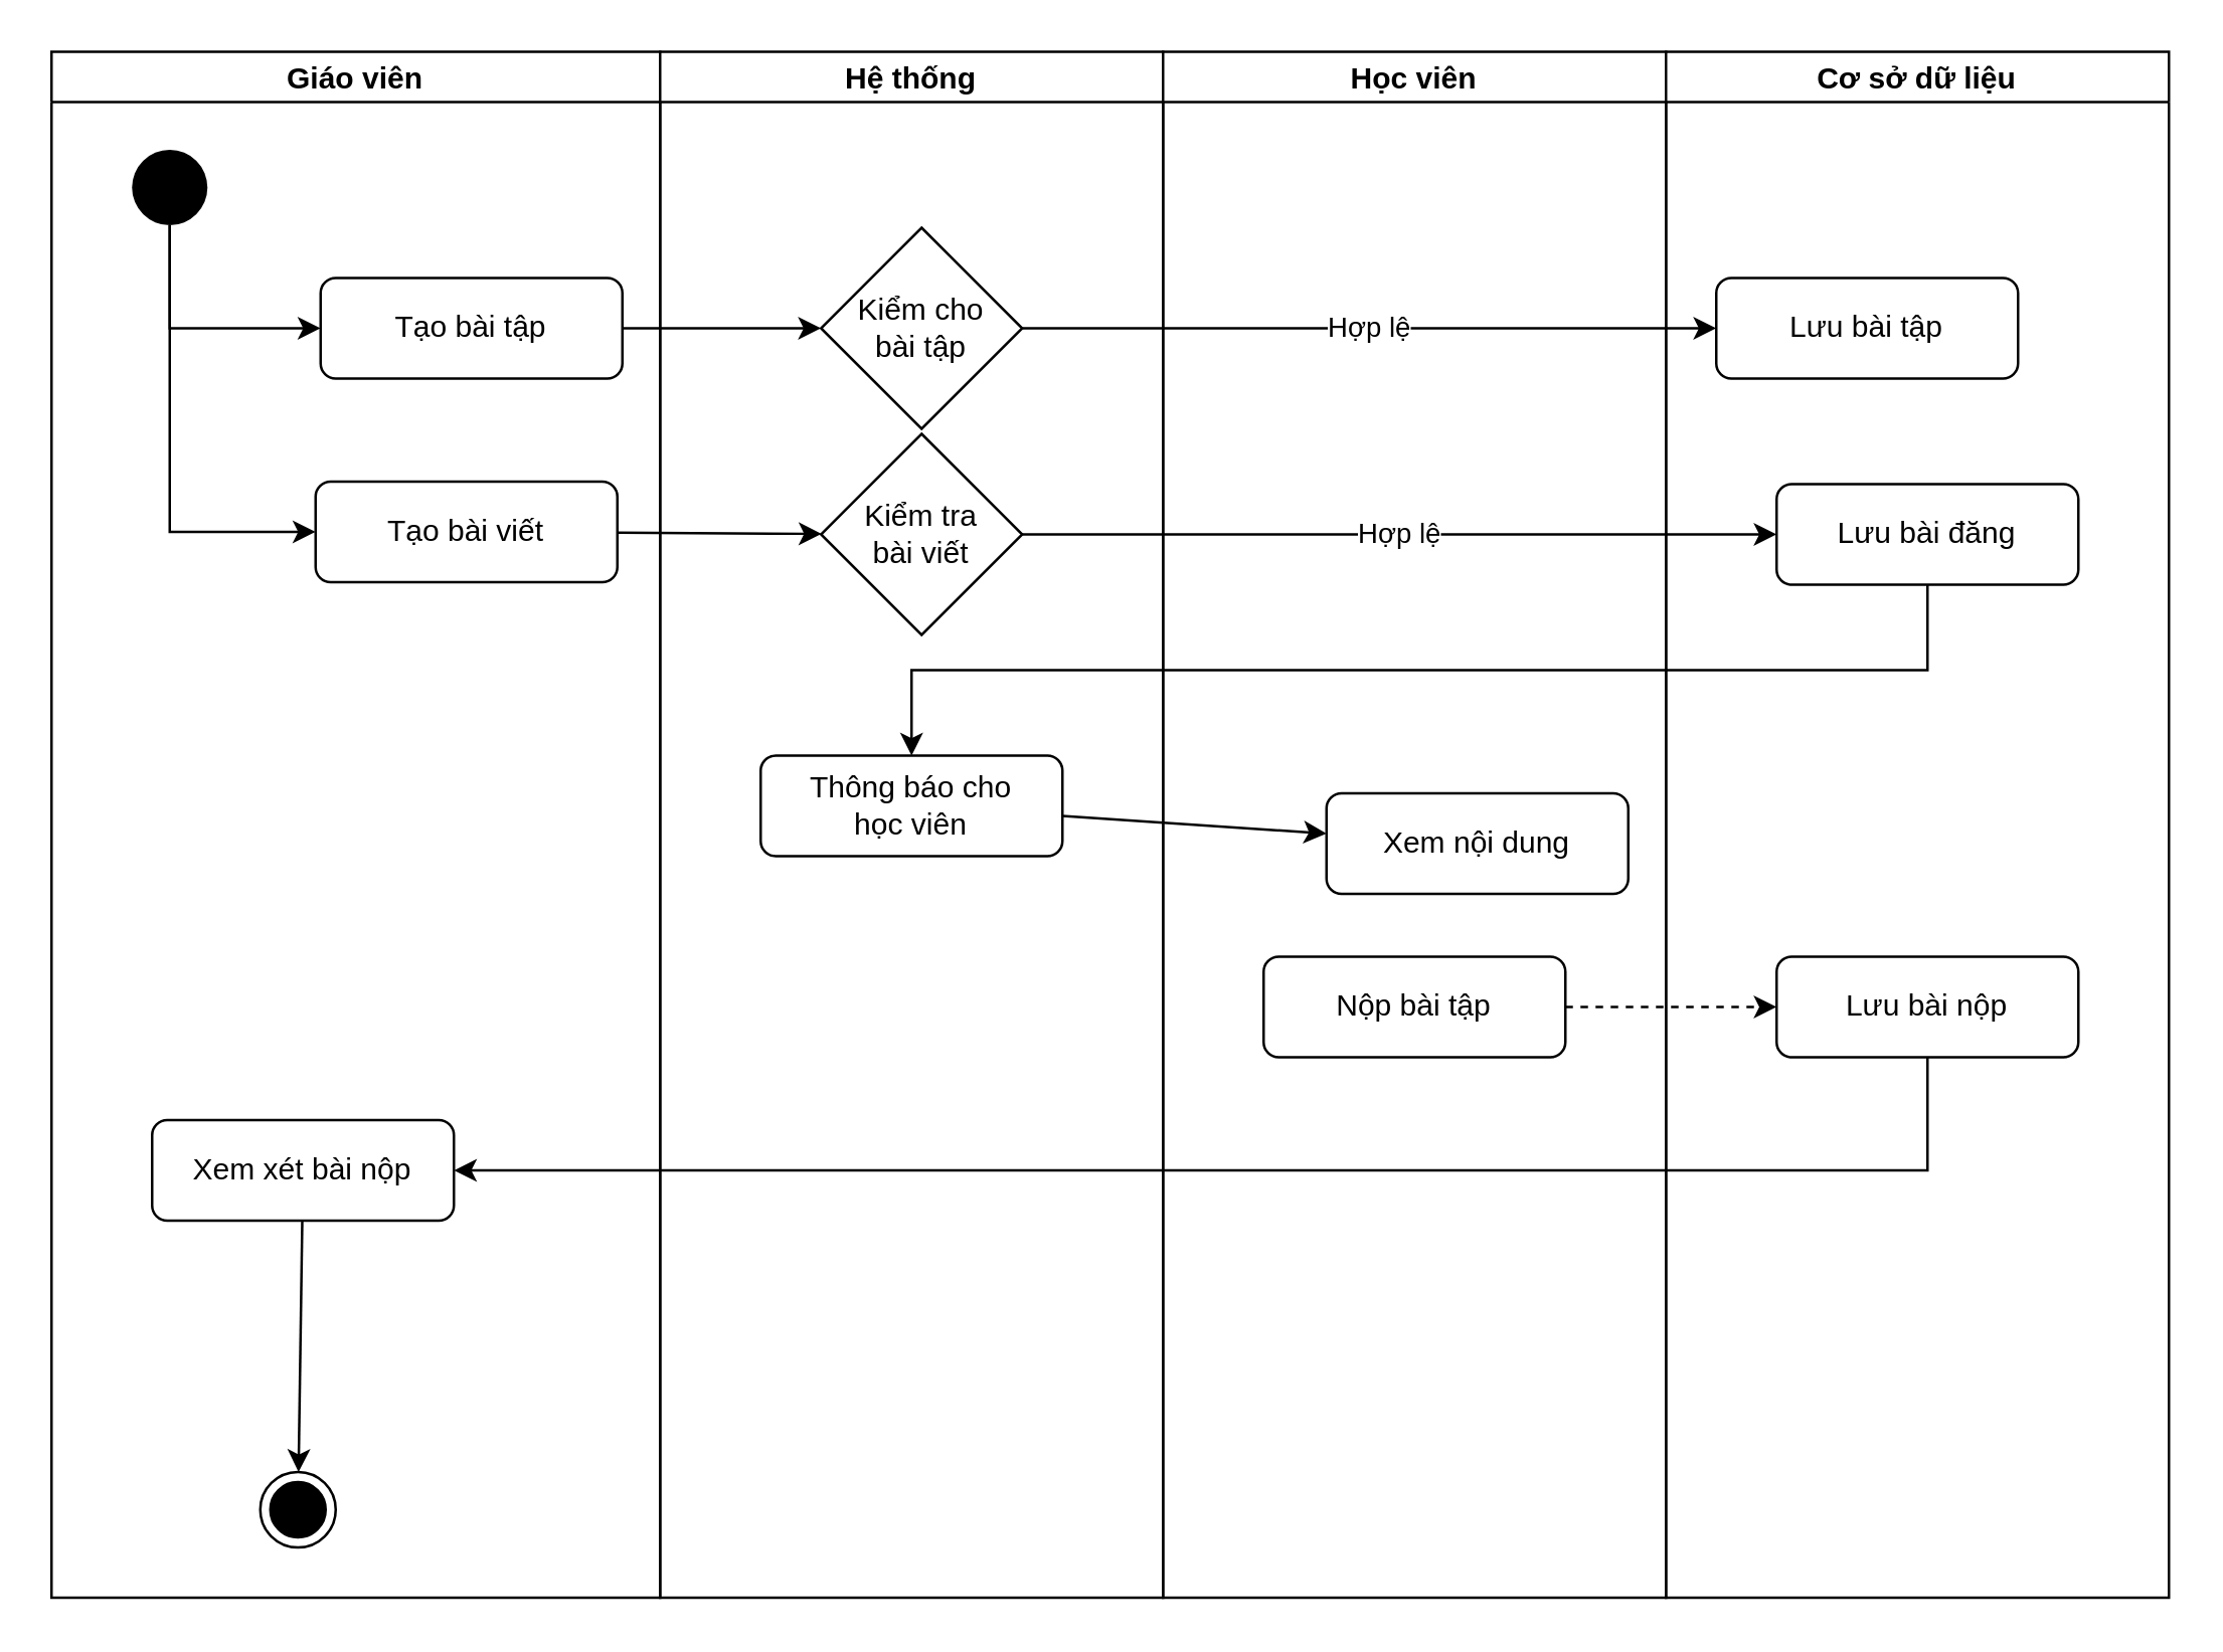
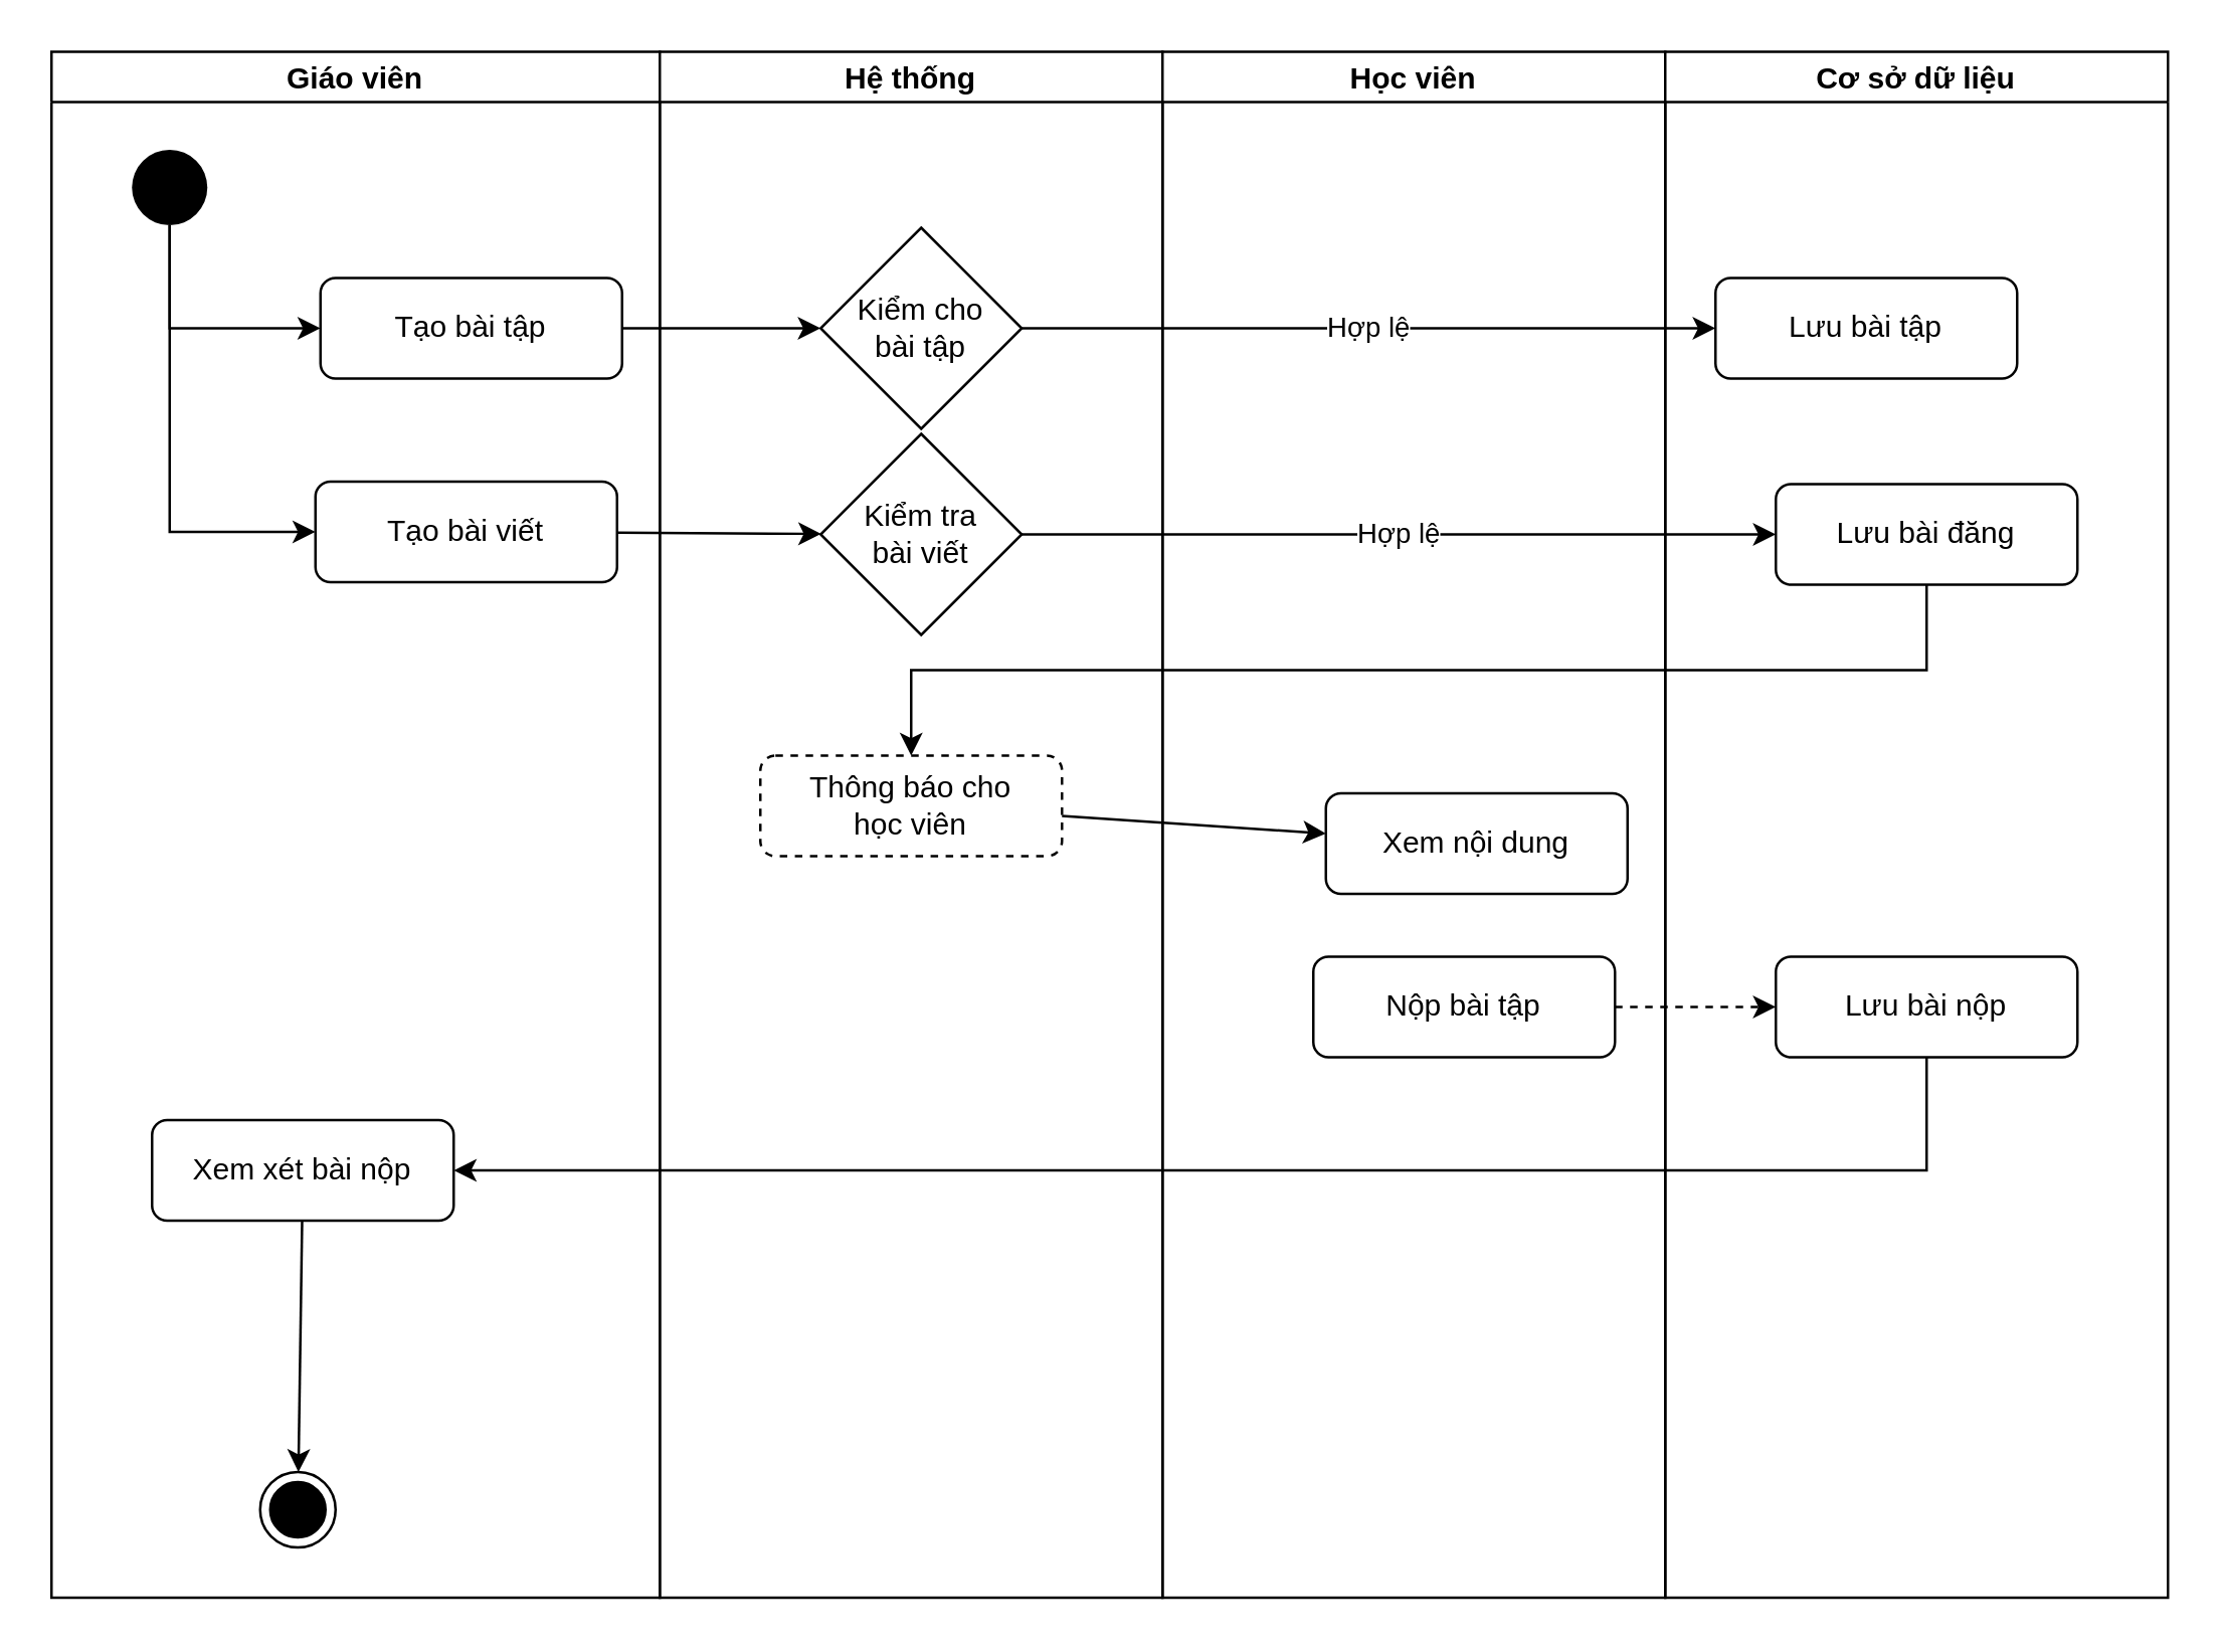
- <mxCell id="12" value="Thông báo cho&#10;học viên" style="rounded=1;whiteSpace=wrap;html=1;" parent="9" vertex="1"><mxGeometry x="40" y="280" width="120" height="40" as="geometry" /></mxCell>
+ <mxCell id="12" value="Thông báo cho&#10;học viên" style="rounded=1;whiteSpace=wrap;html=1;dashed=1;" parent="9" vertex="1"><mxGeometry x="40" y="280" width="120" height="40" as="geometry" /></mxCell>
- <mxCell id="15" value="Nộp bài tập" style="rounded=1;whiteSpace=wrap;html=1;" parent="13" vertex="1"><mxGeometry x="40" y="360" width="120" height="40" as="geometry" /></mxCell>
+ <mxCell id="15" value="Nộp bài tập" style="rounded=1;whiteSpace=wrap;html=1;" parent="13" vertex="1"><mxGeometry x="60" y="360" width="120" height="40" as="geometry" /></mxCell>
